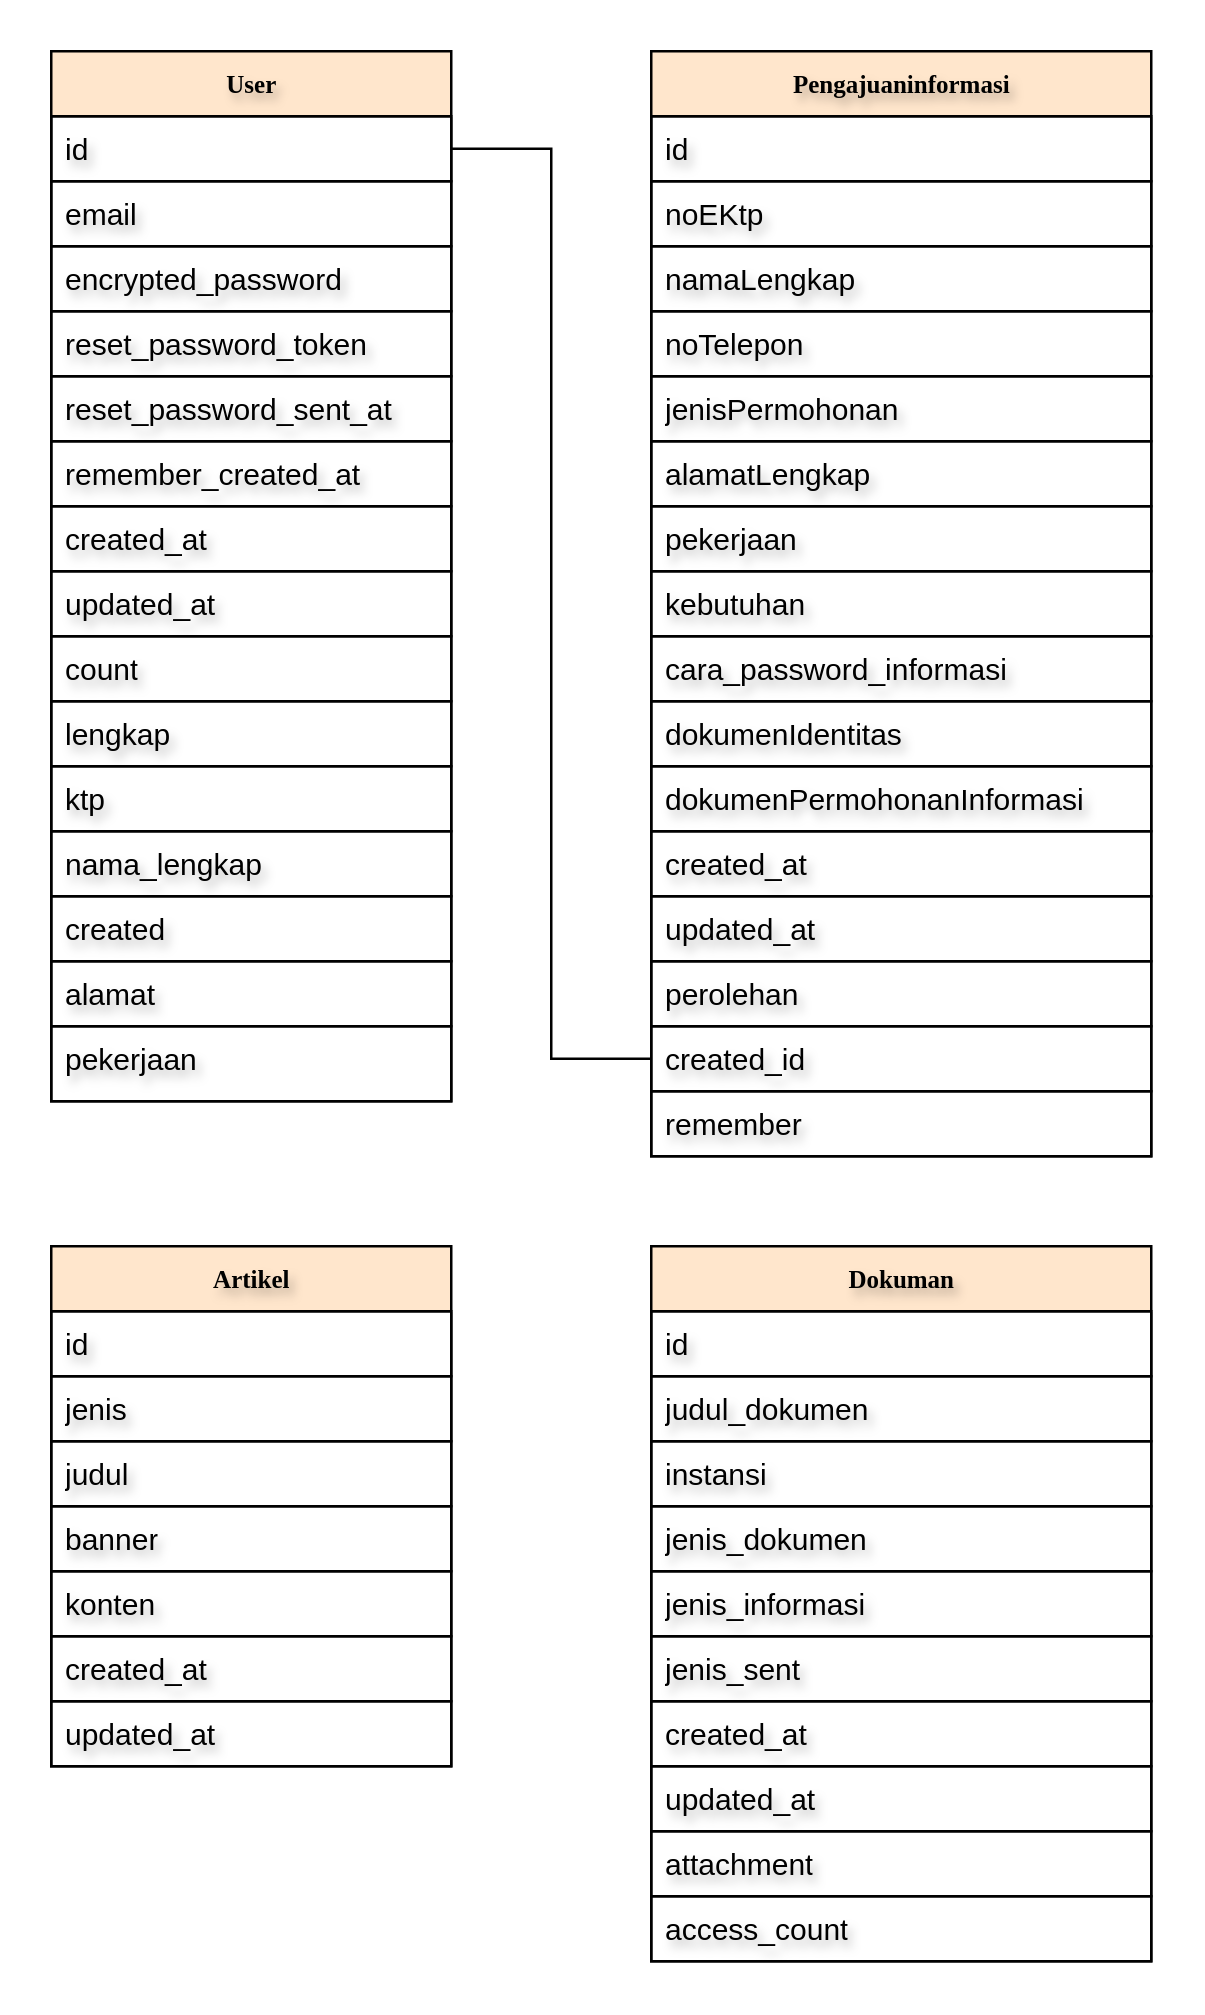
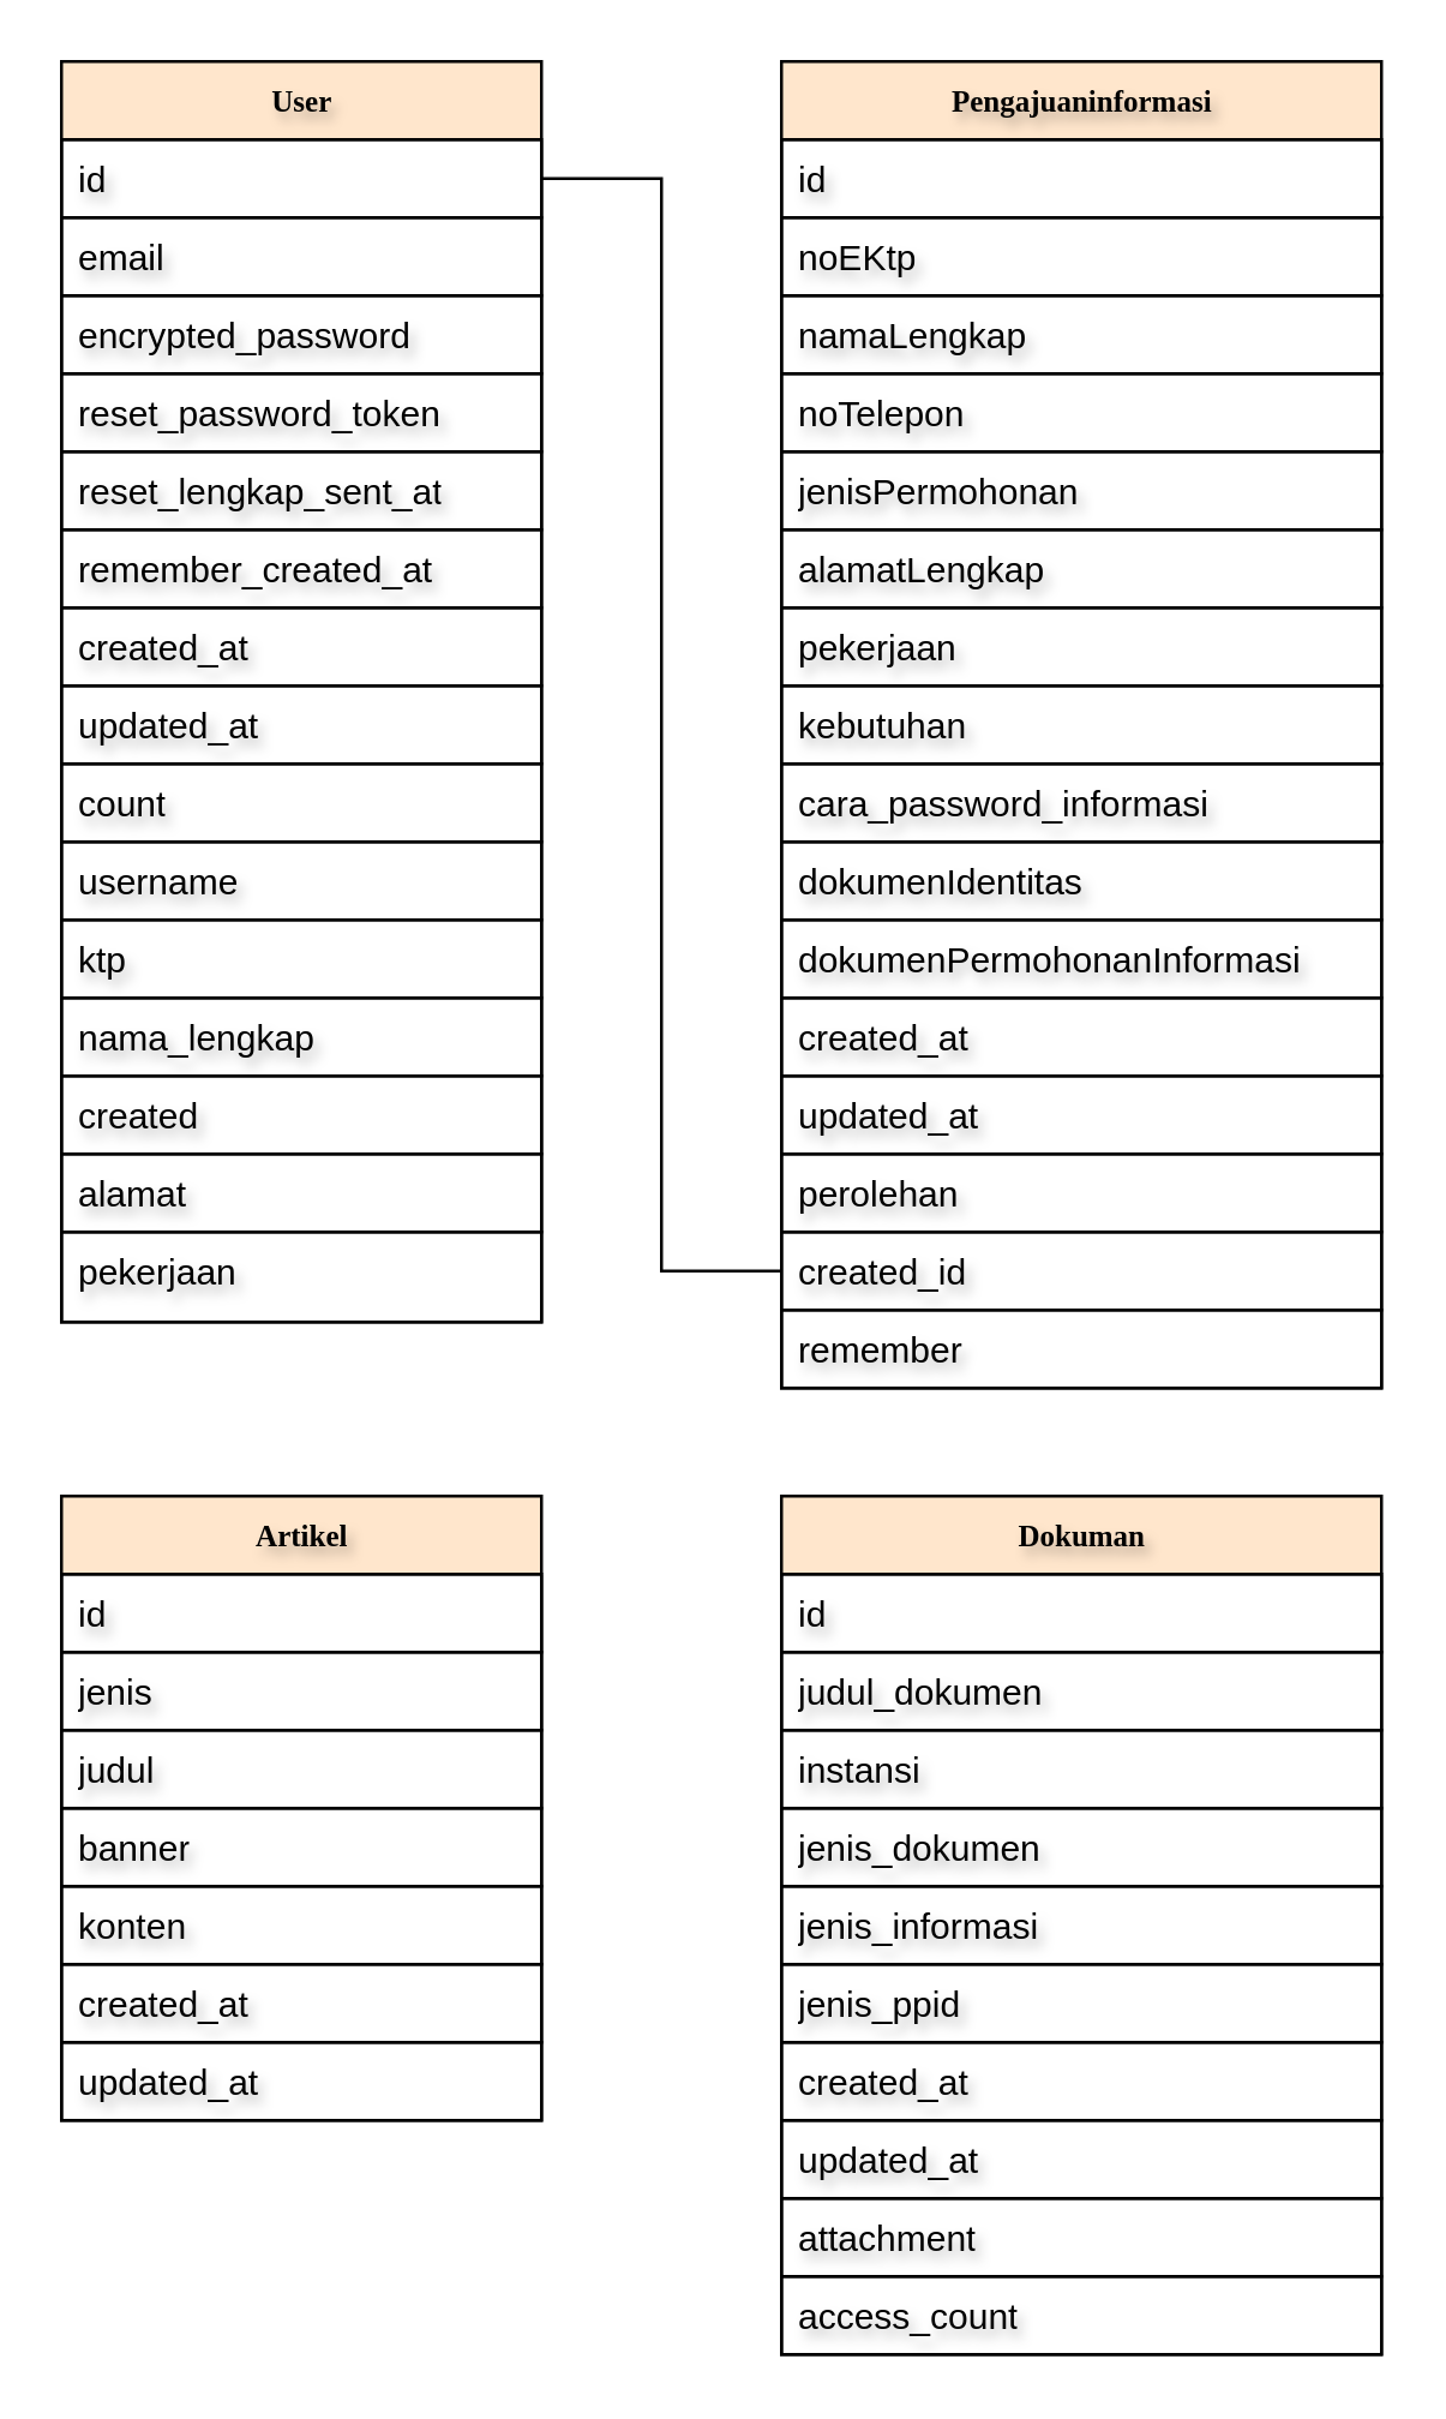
- <mxCell id="7" value="reset_password_sent_at" style="text;html=1;strokeColor=default;fillColor=none;align=left;verticalAlign=top;spacingLeft=4;spacingRight=4;overflow=hidden;rotatable=0;points=[[0,0.5],[1,0.5]];portConstraint=eastwest;textShadow=1;" parent="2" vertex="1"><mxGeometry y="130" width="160" height="26" as="geometry" /></mxCell>
+ <mxCell id="7" value="reset_lengkap_sent_at" style="text;html=1;strokeColor=default;fillColor=none;align=left;verticalAlign=top;spacingLeft=4;spacingRight=4;overflow=hidden;rotatable=0;points=[[0,0.5],[1,0.5]];portConstraint=eastwest;textShadow=1;" parent="2" vertex="1"><mxGeometry y="130" width="160" height="26" as="geometry" /></mxCell>
- <mxCell id="12" value="lengkap" style="text;html=1;strokeColor=default;fillColor=none;align=left;verticalAlign=top;spacingLeft=4;spacingRight=4;overflow=hidden;rotatable=0;points=[[0,0.5],[1,0.5]];portConstraint=eastwest;textShadow=1;" parent="2" vertex="1"><mxGeometry y="260" width="160" height="26" as="geometry" /></mxCell>
+ <mxCell id="12" value="username" style="text;html=1;strokeColor=default;fillColor=none;align=left;verticalAlign=top;spacingLeft=4;spacingRight=4;overflow=hidden;rotatable=0;points=[[0,0.5],[1,0.5]];portConstraint=eastwest;textShadow=1;" parent="2" vertex="1"><mxGeometry y="260" width="160" height="26" as="geometry" /></mxCell>
- <mxCell id="49" value="jenis_sent" style="text;html=1;strokeColor=default;fillColor=none;align=left;verticalAlign=top;spacingLeft=4;spacingRight=4;overflow=hidden;rotatable=0;points=[[0,0.5],[1,0.5]];portConstraint=eastwest;textShadow=1;" parent="43" vertex="1"><mxGeometry y="156" width="200" height="26" as="geometry" /></mxCell>
+ <mxCell id="49" value="jenis_ppid" style="text;html=1;strokeColor=default;fillColor=none;align=left;verticalAlign=top;spacingLeft=4;spacingRight=4;overflow=hidden;rotatable=0;points=[[0,0.5],[1,0.5]];portConstraint=eastwest;textShadow=1;" parent="43" vertex="1"><mxGeometry y="156" width="200" height="26" as="geometry" /></mxCell>
